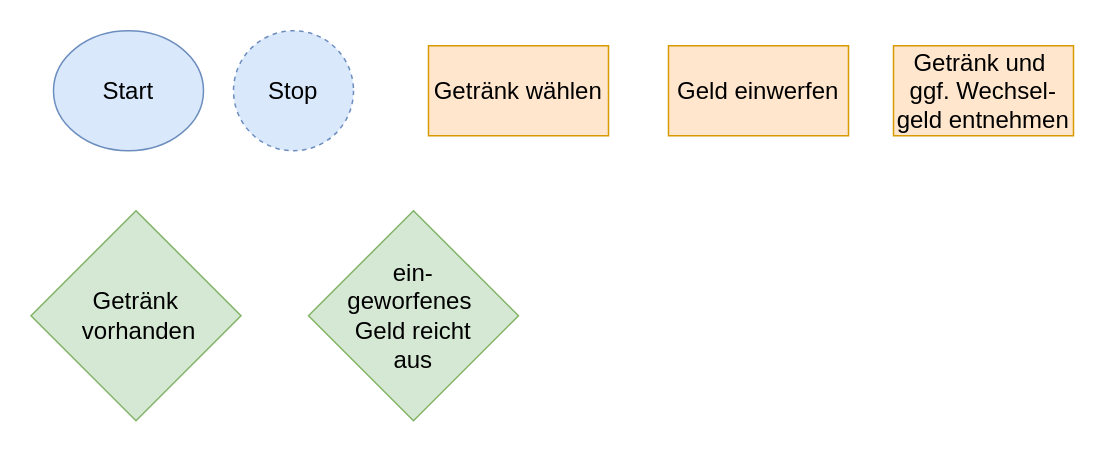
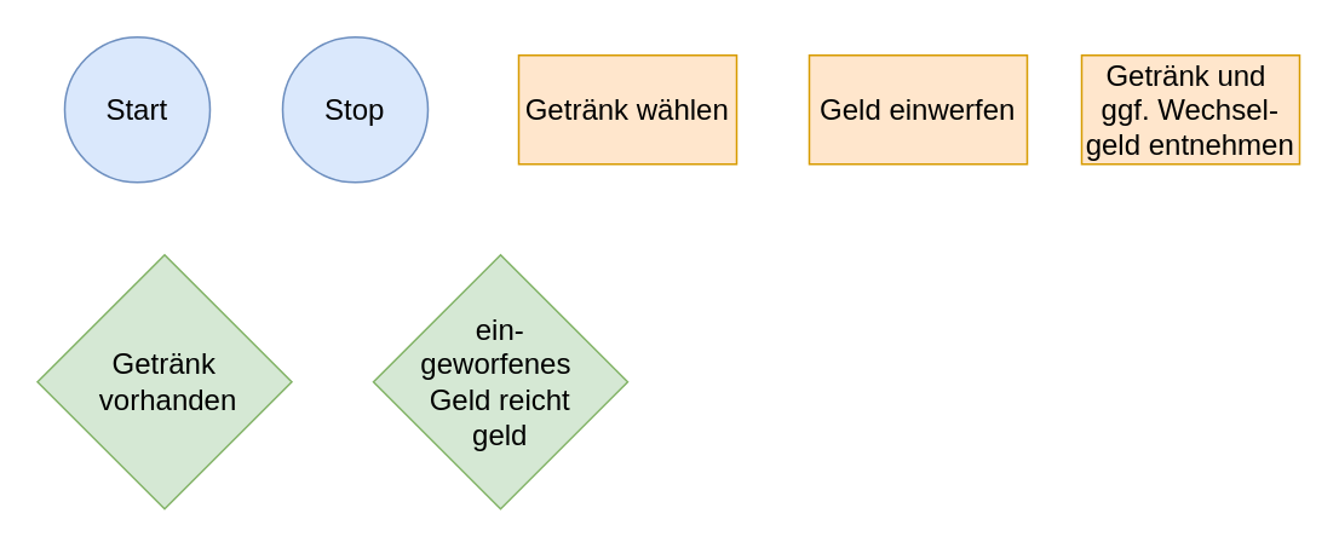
- <mxCell id="2" value="Start" style="ellipse;whiteSpace=wrap;html=1;aspect=fixed;fillColor=#dae8fc;strokeColor=#6c8ebf;fontSize=16;" parent="1" vertex="1"><mxGeometry x="35" y="20" width="100" height="80" as="geometry" /></mxCell>
+ <mxCell id="2" value="Start" style="ellipse;whiteSpace=wrap;html=1;aspect=fixed;fillColor=#dae8fc;strokeColor=#6c8ebf;fontSize=16;" parent="1" vertex="1"><mxGeometry x="35" y="20" width="80" height="80" as="geometry" /></mxCell>
- <mxCell id="3" value="Stop" style="ellipse;whiteSpace=wrap;html=1;aspect=fixed;fillColor=#dae8fc;strokeColor=#6c8ebf;fontSize=16;dashed=1;" parent="1" vertex="1"><mxGeometry x="155" y="20" width="80" height="80" as="geometry" /></mxCell>
+ <mxCell id="3" value="Stop" style="ellipse;whiteSpace=wrap;html=1;aspect=fixed;fillColor=#dae8fc;strokeColor=#6c8ebf;fontSize=16;" parent="1" vertex="1"><mxGeometry x="155" y="20" width="80" height="80" as="geometry" /></mxCell>
- <mxCell id="8" value="&lt;span style=&quot;font-size: 16px;&quot;&gt;ein-&lt;br&gt;geworfenes&amp;nbsp;&lt;br&gt;Geld reicht&lt;br&gt;aus&lt;/span&gt;" style="rhombus;whiteSpace=wrap;html=1;fillColor=#d5e8d4;strokeColor=#82b366;" vertex="1" parent="1"><mxGeometry x="205" y="140" width="140" height="140" as="geometry" /></mxCell>
+ <mxCell id="8" value="&lt;span style=&quot;font-size: 16px;&quot;&gt;ein-&lt;br&gt;geworfenes&amp;nbsp;&lt;br&gt;Geld reicht&lt;br&gt;geld&lt;/span&gt;" style="rhombus;whiteSpace=wrap;html=1;fillColor=#d5e8d4;strokeColor=#82b366;" vertex="1" parent="1"><mxGeometry x="205" y="140" width="140" height="140" as="geometry" /></mxCell>
